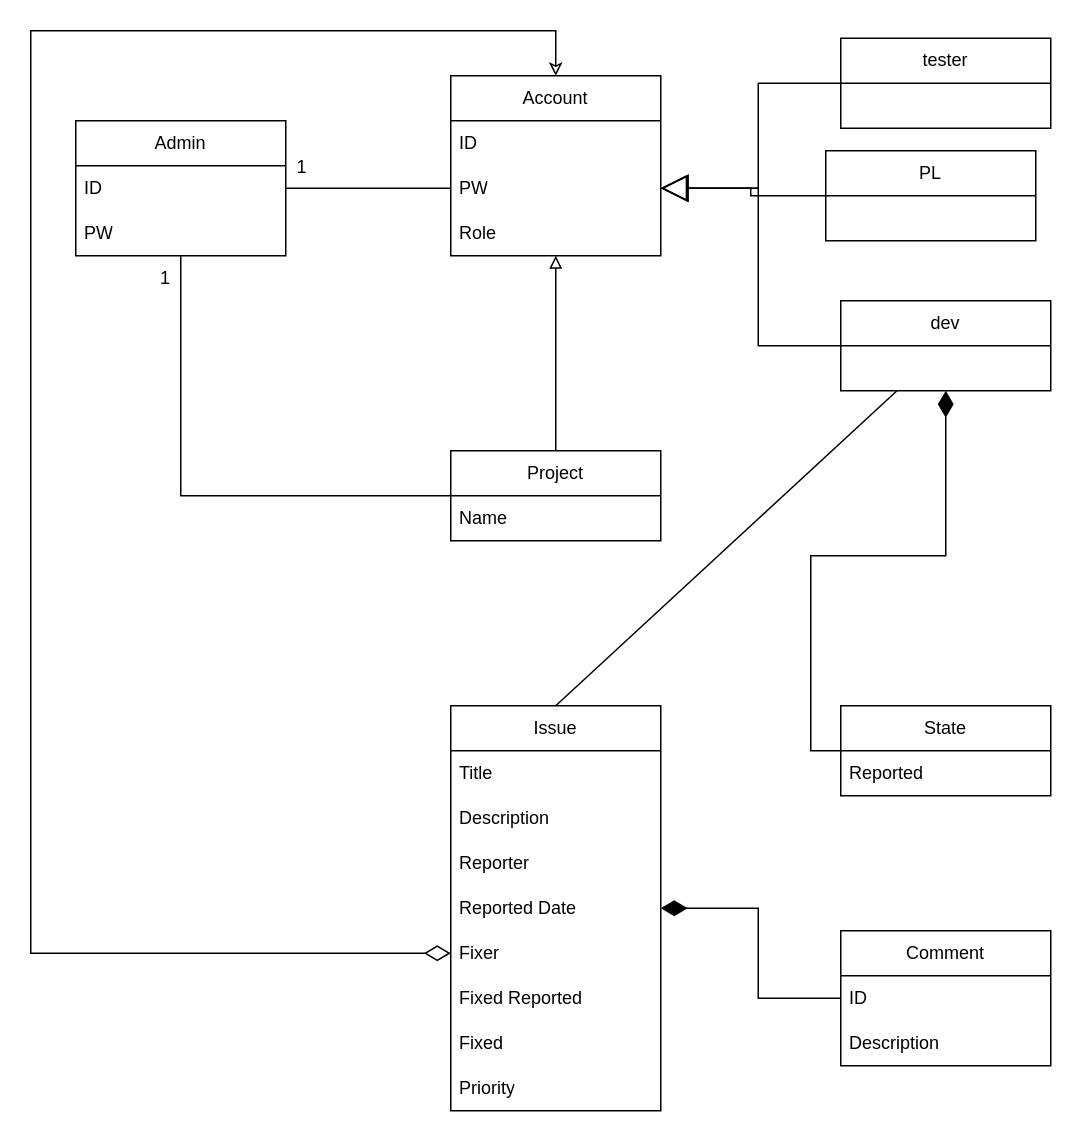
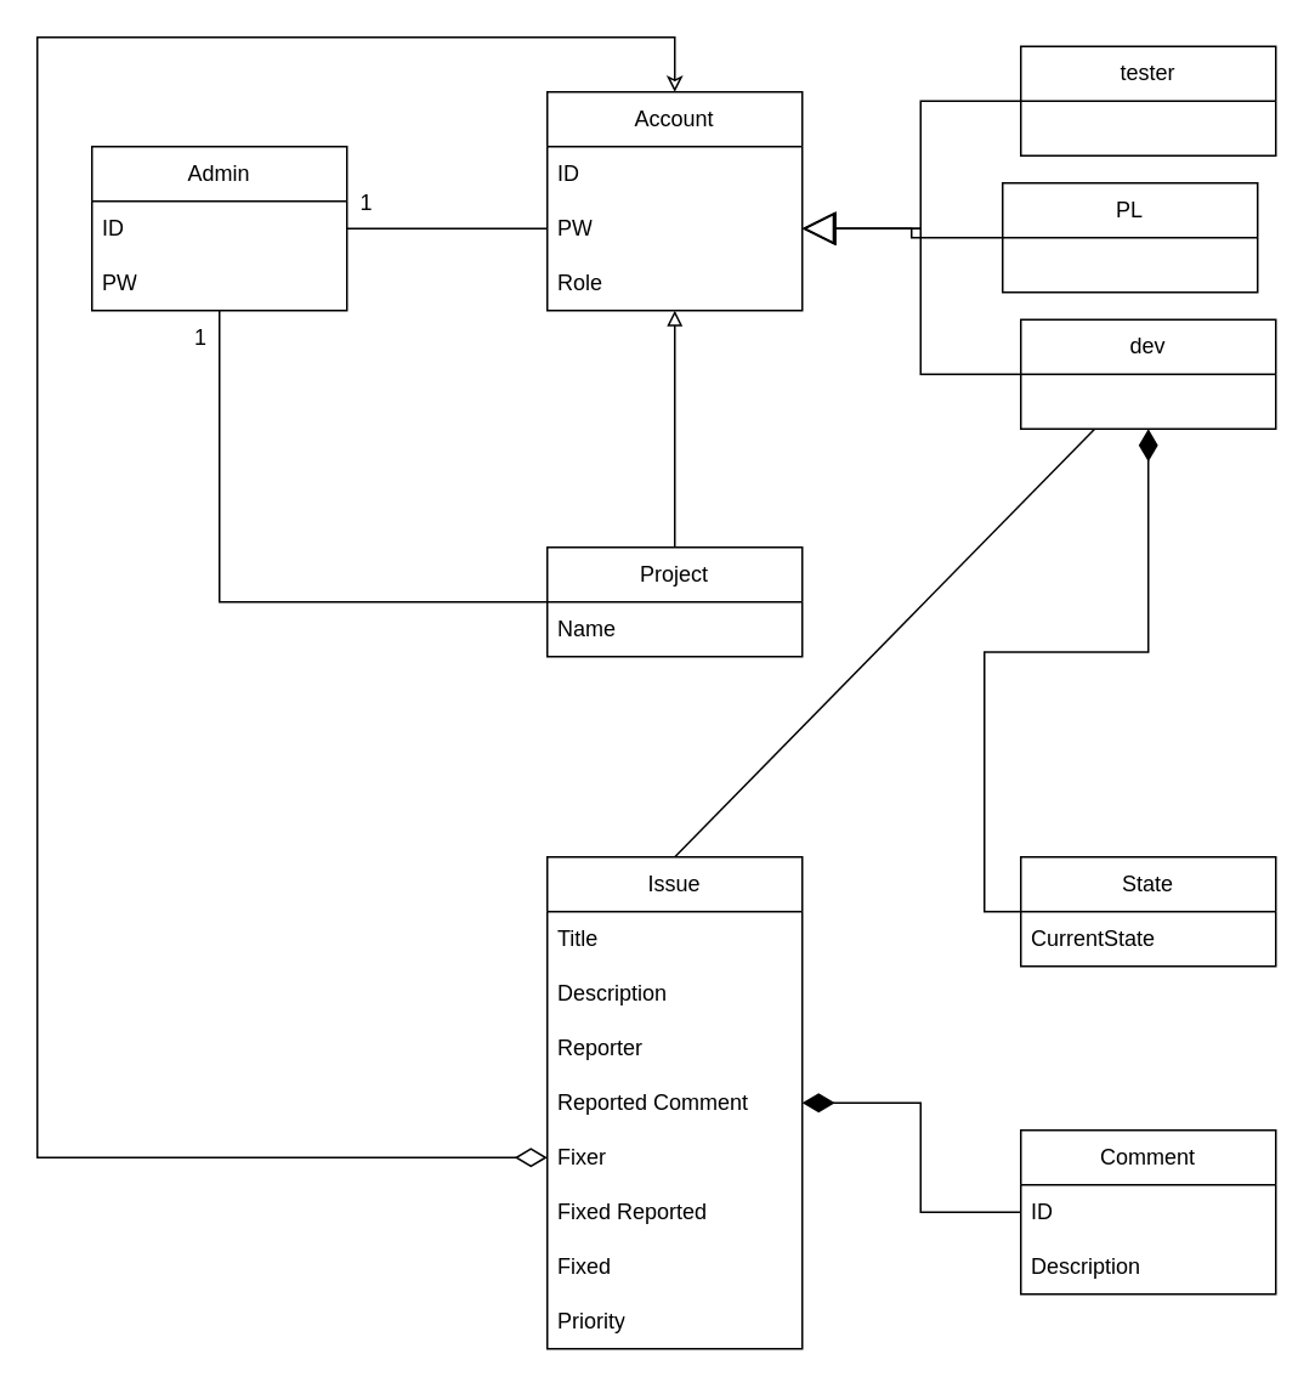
- <mxCell id="27" value="dev" style="swimlane;fontStyle=0;childLayout=stackLayout;horizontal=1;startSize=30;horizontalStack=0;resizeParent=1;resizeParentMax=0;resizeLast=0;collapsible=1;marginBottom=0;whiteSpace=wrap;html=1;" parent="1" vertex="1"><mxGeometry x="560" y="200" width="140" height="60" as="geometry" /></mxCell>
+ <mxCell id="27" value="dev" style="swimlane;fontStyle=0;childLayout=stackLayout;horizontal=1;startSize=30;horizontalStack=0;resizeParent=1;resizeParentMax=0;resizeLast=0;collapsible=1;marginBottom=0;whiteSpace=wrap;html=1;" parent="1" vertex="1"><mxGeometry x="560" y="175" width="140" height="60" as="geometry" /></mxCell>
- <mxCell id="33" value="Reported" style="text;strokeColor=none;fillColor=none;align=left;verticalAlign=middle;spacingLeft=4;spacingRight=4;overflow=hidden;points=[[0,0.5],[1,0.5]];portConstraint=eastwest;rotatable=0;whiteSpace=wrap;html=1;" parent="32" vertex="1"><mxGeometry y="30" width="140" height="30" as="geometry" /></mxCell>
+ <mxCell id="33" value="CurrentState" style="text;strokeColor=none;fillColor=none;align=left;verticalAlign=middle;spacingLeft=4;spacingRight=4;overflow=hidden;points=[[0,0.5],[1,0.5]];portConstraint=eastwest;rotatable=0;whiteSpace=wrap;html=1;" parent="32" vertex="1"><mxGeometry y="30" width="140" height="30" as="geometry" /></mxCell>
- <mxCell id="18" value="Reported Date" style="text;strokeColor=none;fillColor=none;align=left;verticalAlign=middle;spacingLeft=4;spacingRight=4;overflow=hidden;points=[[0,0.5],[1,0.5]];portConstraint=eastwest;rotatable=0;whiteSpace=wrap;html=1;" parent="14" vertex="1"><mxGeometry y="120" width="140" height="30" as="geometry" /></mxCell>
+ <mxCell id="18" value="Reported Comment" style="text;strokeColor=none;fillColor=none;align=left;verticalAlign=middle;spacingLeft=4;spacingRight=4;overflow=hidden;points=[[0,0.5],[1,0.5]];portConstraint=eastwest;rotatable=0;whiteSpace=wrap;html=1;" parent="14" vertex="1"><mxGeometry y="120" width="140" height="30" as="geometry" /></mxCell>
